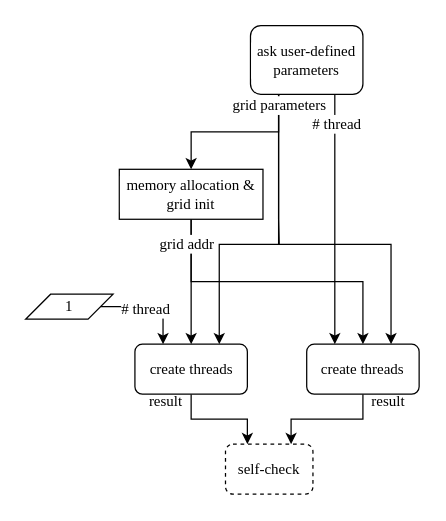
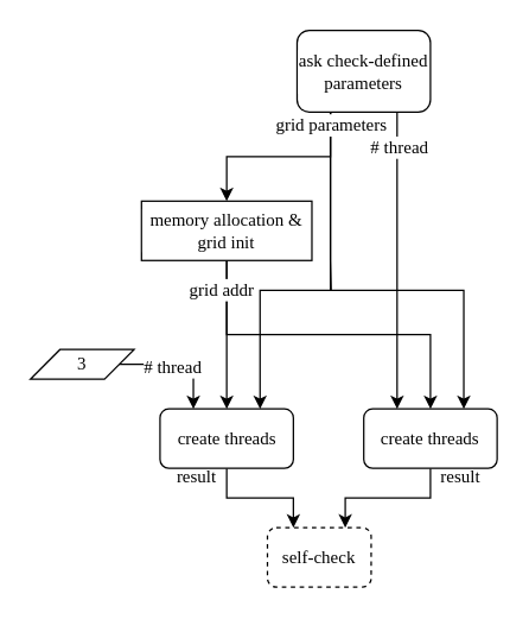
- <mxCell id="8" value="ask user-defined parameters" style="rounded=1;whiteSpace=wrap;html=1;shadow=0;labelBackgroundColor=#FFFFFF;strokeWidth=1;fontFamily=Times New Roman;fontSize=12;align=center;" vertex="1" parent="1"><mxGeometry x="200" y="20" width="90" height="55" as="geometry" /></mxCell>
+ <mxCell id="8" value="ask check-defined parameters" style="rounded=1;whiteSpace=wrap;html=1;shadow=0;labelBackgroundColor=#FFFFFF;strokeWidth=1;fontFamily=Times New Roman;fontSize=12;align=center;" vertex="1" parent="1"><mxGeometry x="200" y="20" width="90" height="55" as="geometry" /></mxCell>
- <mxCell id="17" value="1" style="shape=parallelogram;perimeter=parallelogramPerimeter;whiteSpace=wrap;html=1;fixedSize=1;fontFamily=Times New Roman;fontSize=12;labelBackgroundColor=#FFFFFF;" vertex="1" parent="1"><mxGeometry x="20" y="235" width="70" height="20" as="geometry" /></mxCell>
+ <mxCell id="17" value="3" style="shape=parallelogram;perimeter=parallelogramPerimeter;whiteSpace=wrap;html=1;fixedSize=1;fontFamily=Times New Roman;fontSize=12;labelBackgroundColor=#FFFFFF;" vertex="1" parent="1"><mxGeometry x="20" y="235" width="70" height="20" as="geometry" /></mxCell>
